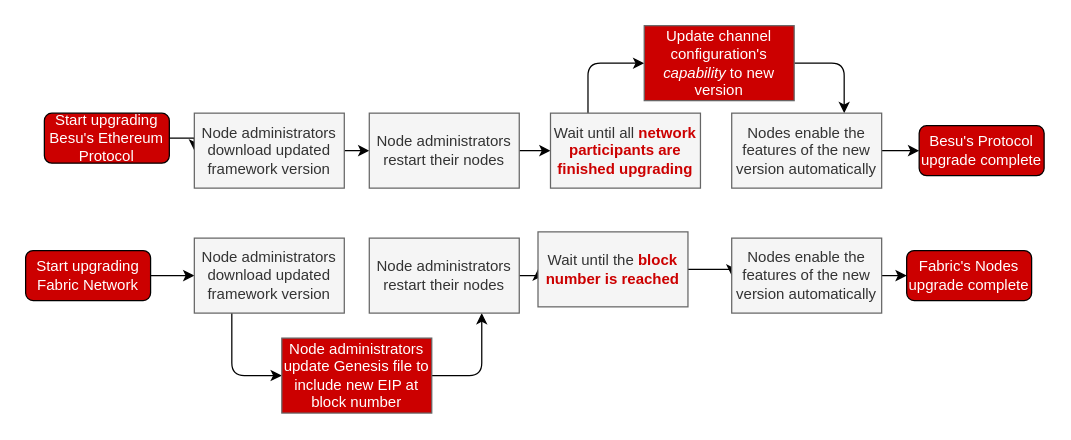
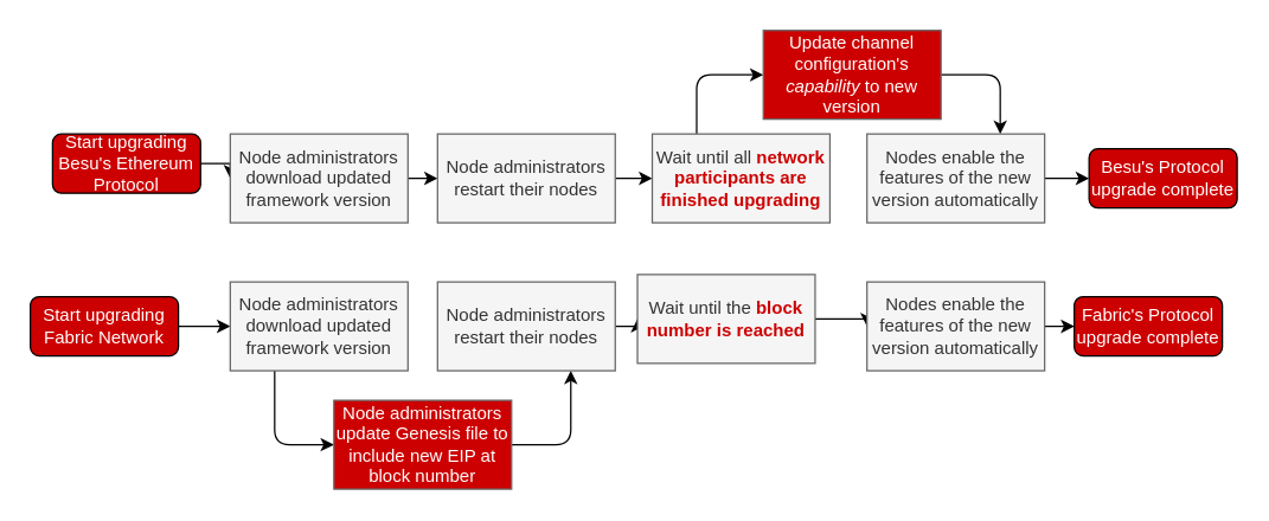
- <mxCell id="27" value="Fabric's Nodes upgrade complete" style="rounded=1;whiteSpace=wrap;html=1;fontColor=#FFFFFF;fillColor=#CC0000;" parent="1" vertex="1"><mxGeometry x="725" y="200" width="100" height="40" as="geometry" /></mxCell>
+ <mxCell id="27" value="Fabric's Protocol upgrade complete" style="rounded=1;whiteSpace=wrap;html=1;fontColor=#FFFFFF;fillColor=#CC0000;" parent="1" vertex="1"><mxGeometry x="725" y="200" width="100" height="40" as="geometry" /></mxCell>
